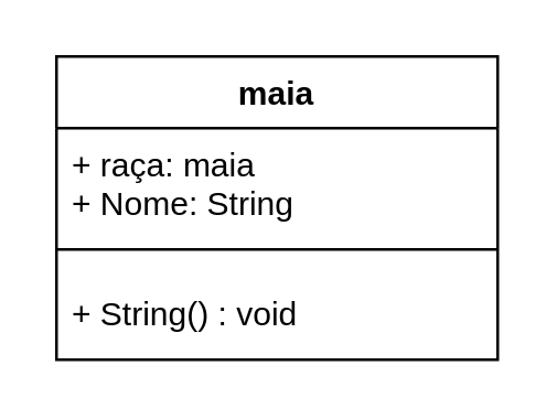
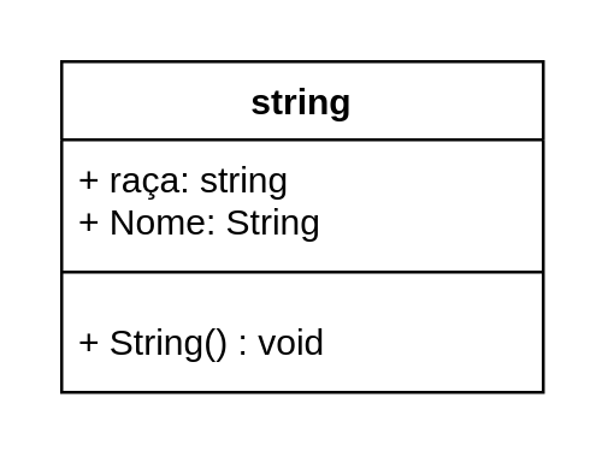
- <mxCell id="2" value="maia" style="swimlane;fontStyle=1;align=center;verticalAlign=top;childLayout=stackLayout;horizontal=1;startSize=26;horizontalStack=0;resizeParent=1;resizeParentMax=0;resizeLast=0;collapsible=1;marginBottom=0;whiteSpace=wrap;html=1;" vertex="1" parent="1"><mxGeometry x="20" y="20" width="160" height="110" as="geometry" /></mxCell>
+ <mxCell id="2" value="string" style="swimlane;fontStyle=1;align=center;verticalAlign=top;childLayout=stackLayout;horizontal=1;startSize=26;horizontalStack=0;resizeParent=1;resizeParentMax=0;resizeLast=0;collapsible=1;marginBottom=0;whiteSpace=wrap;html=1;" vertex="1" parent="1"><mxGeometry x="20" y="20" width="160" height="110" as="geometry" /></mxCell>
- <mxCell id="3" value="+ raça: maia&lt;br&gt;+ Nome: String" style="text;strokeColor=none;fillColor=none;align=left;verticalAlign=top;spacingLeft=4;spacingRight=4;overflow=hidden;rotatable=0;points=[[0,0.5],[1,0.5]];portConstraint=eastwest;whiteSpace=wrap;html=1;" vertex="1" parent="2"><mxGeometry y="26" width="160" height="34" as="geometry" /></mxCell>
+ <mxCell id="3" value="+ raça: string&lt;br&gt;+ Nome: String" style="text;strokeColor=none;fillColor=none;align=left;verticalAlign=top;spacingLeft=4;spacingRight=4;overflow=hidden;rotatable=0;points=[[0,0.5],[1,0.5]];portConstraint=eastwest;whiteSpace=wrap;html=1;" vertex="1" parent="2"><mxGeometry y="26" width="160" height="34" as="geometry" /></mxCell>
